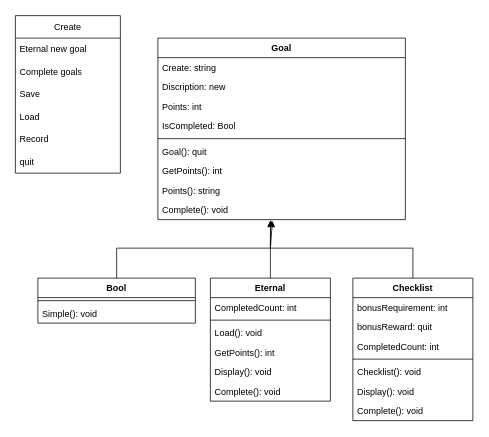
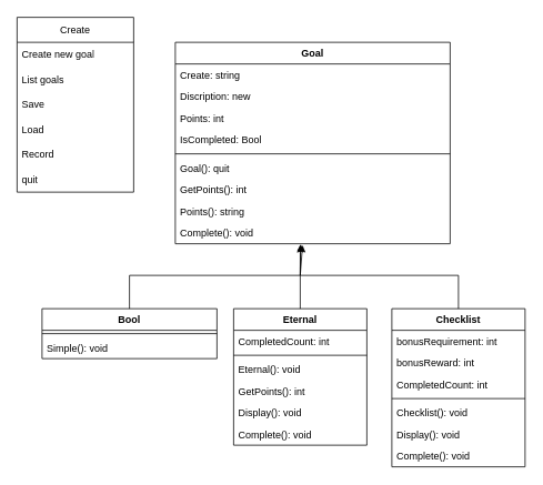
- <mxCell id="3" value="Eternal new goal" style="text;strokeColor=none;fillColor=none;align=left;verticalAlign=middle;spacingLeft=4;spacingRight=4;overflow=hidden;points=[[0,0.5],[1,0.5]];portConstraint=eastwest;rotatable=0;whiteSpace=wrap;html=1;" vertex="1" parent="2"><mxGeometry y="30" width="140" height="30" as="geometry" /></mxCell>
+ <mxCell id="3" value="Create new goal" style="text;strokeColor=none;fillColor=none;align=left;verticalAlign=middle;spacingLeft=4;spacingRight=4;overflow=hidden;points=[[0,0.5],[1,0.5]];portConstraint=eastwest;rotatable=0;whiteSpace=wrap;html=1;" vertex="1" parent="2"><mxGeometry y="30" width="140" height="30" as="geometry" /></mxCell>
- <mxCell id="4" value="Complete goals" style="text;strokeColor=none;fillColor=none;align=left;verticalAlign=middle;spacingLeft=4;spacingRight=4;overflow=hidden;points=[[0,0.5],[1,0.5]];portConstraint=eastwest;rotatable=0;whiteSpace=wrap;html=1;" vertex="1" parent="2"><mxGeometry y="60" width="140" height="30" as="geometry" /></mxCell>
+ <mxCell id="4" value="List goals" style="text;strokeColor=none;fillColor=none;align=left;verticalAlign=middle;spacingLeft=4;spacingRight=4;overflow=hidden;points=[[0,0.5],[1,0.5]];portConstraint=eastwest;rotatable=0;whiteSpace=wrap;html=1;" vertex="1" parent="2"><mxGeometry y="60" width="140" height="30" as="geometry" /></mxCell>
- <mxCell id="31" value="bonusReward: quit" style="text;strokeColor=none;fillColor=none;align=left;verticalAlign=top;spacingLeft=4;spacingRight=4;overflow=hidden;rotatable=0;points=[[0,0.5],[1,0.5]];portConstraint=eastwest;" vertex="1" parent="29"><mxGeometry y="52" width="160" height="26" as="geometry" /></mxCell>
+ <mxCell id="31" value="bonusReward: int" style="text;strokeColor=none;fillColor=none;align=left;verticalAlign=top;spacingLeft=4;spacingRight=4;overflow=hidden;rotatable=0;points=[[0,0.5],[1,0.5]];portConstraint=eastwest;" vertex="1" parent="29"><mxGeometry y="52" width="160" height="26" as="geometry" /></mxCell>
- <mxCell id="25" value="Load(): void" style="text;strokeColor=none;fillColor=none;align=left;verticalAlign=top;spacingLeft=4;spacingRight=4;overflow=hidden;rotatable=0;points=[[0,0.5],[1,0.5]];portConstraint=eastwest;" vertex="1" parent="22"><mxGeometry y="60" width="160" height="26" as="geometry" /></mxCell>
+ <mxCell id="25" value="Eternal(): void" style="text;strokeColor=none;fillColor=none;align=left;verticalAlign=top;spacingLeft=4;spacingRight=4;overflow=hidden;rotatable=0;points=[[0,0.5],[1,0.5]];portConstraint=eastwest;" vertex="1" parent="22"><mxGeometry y="60" width="160" height="26" as="geometry" /></mxCell>
